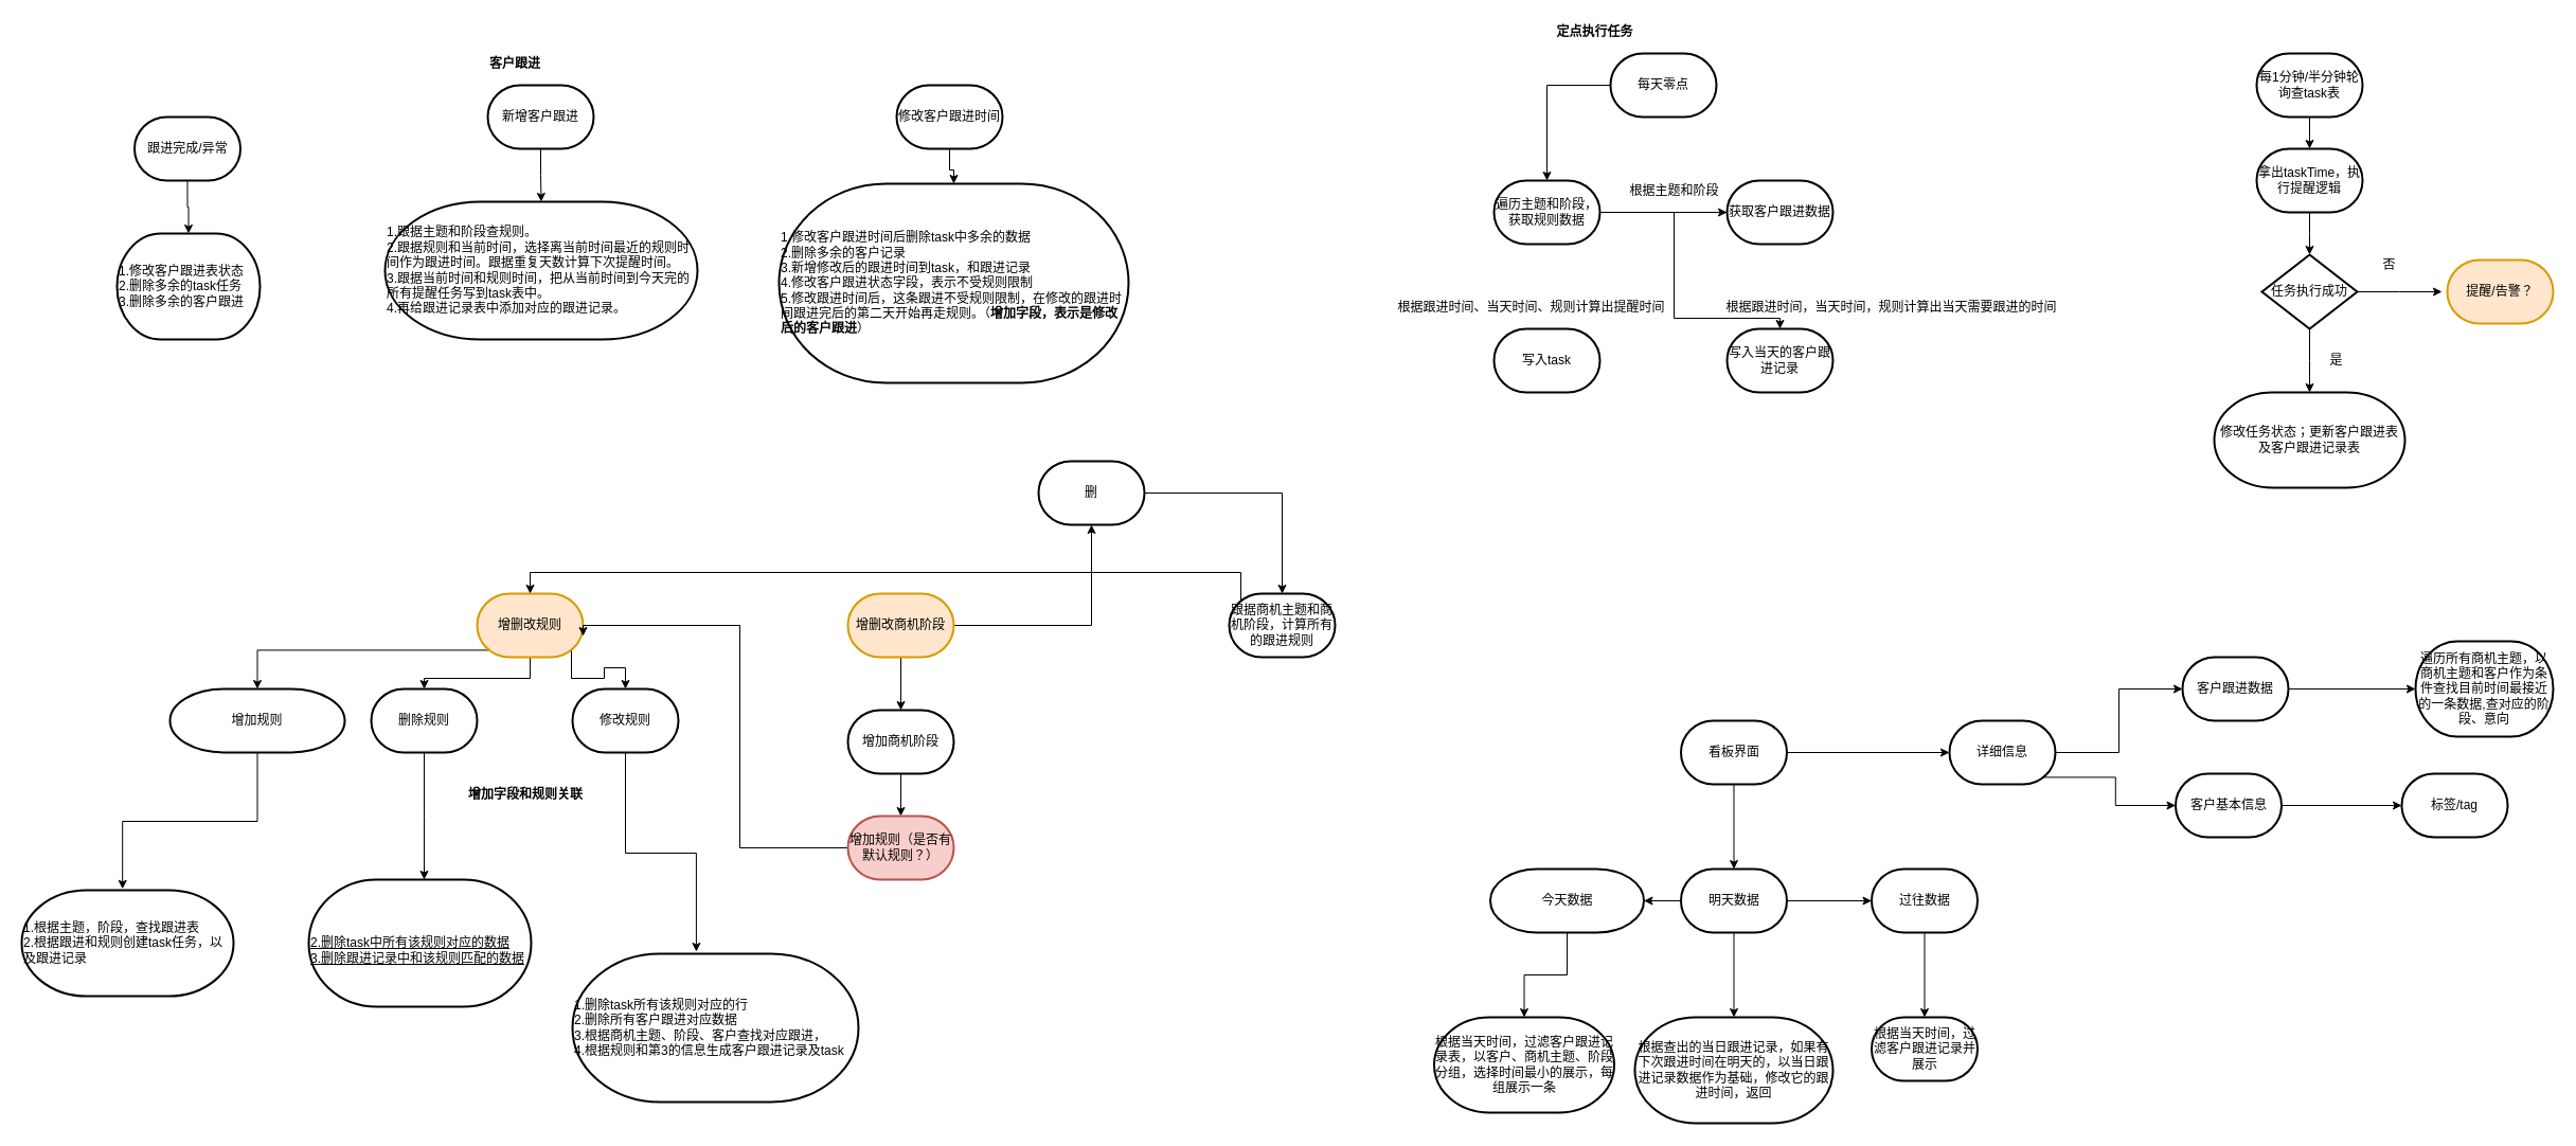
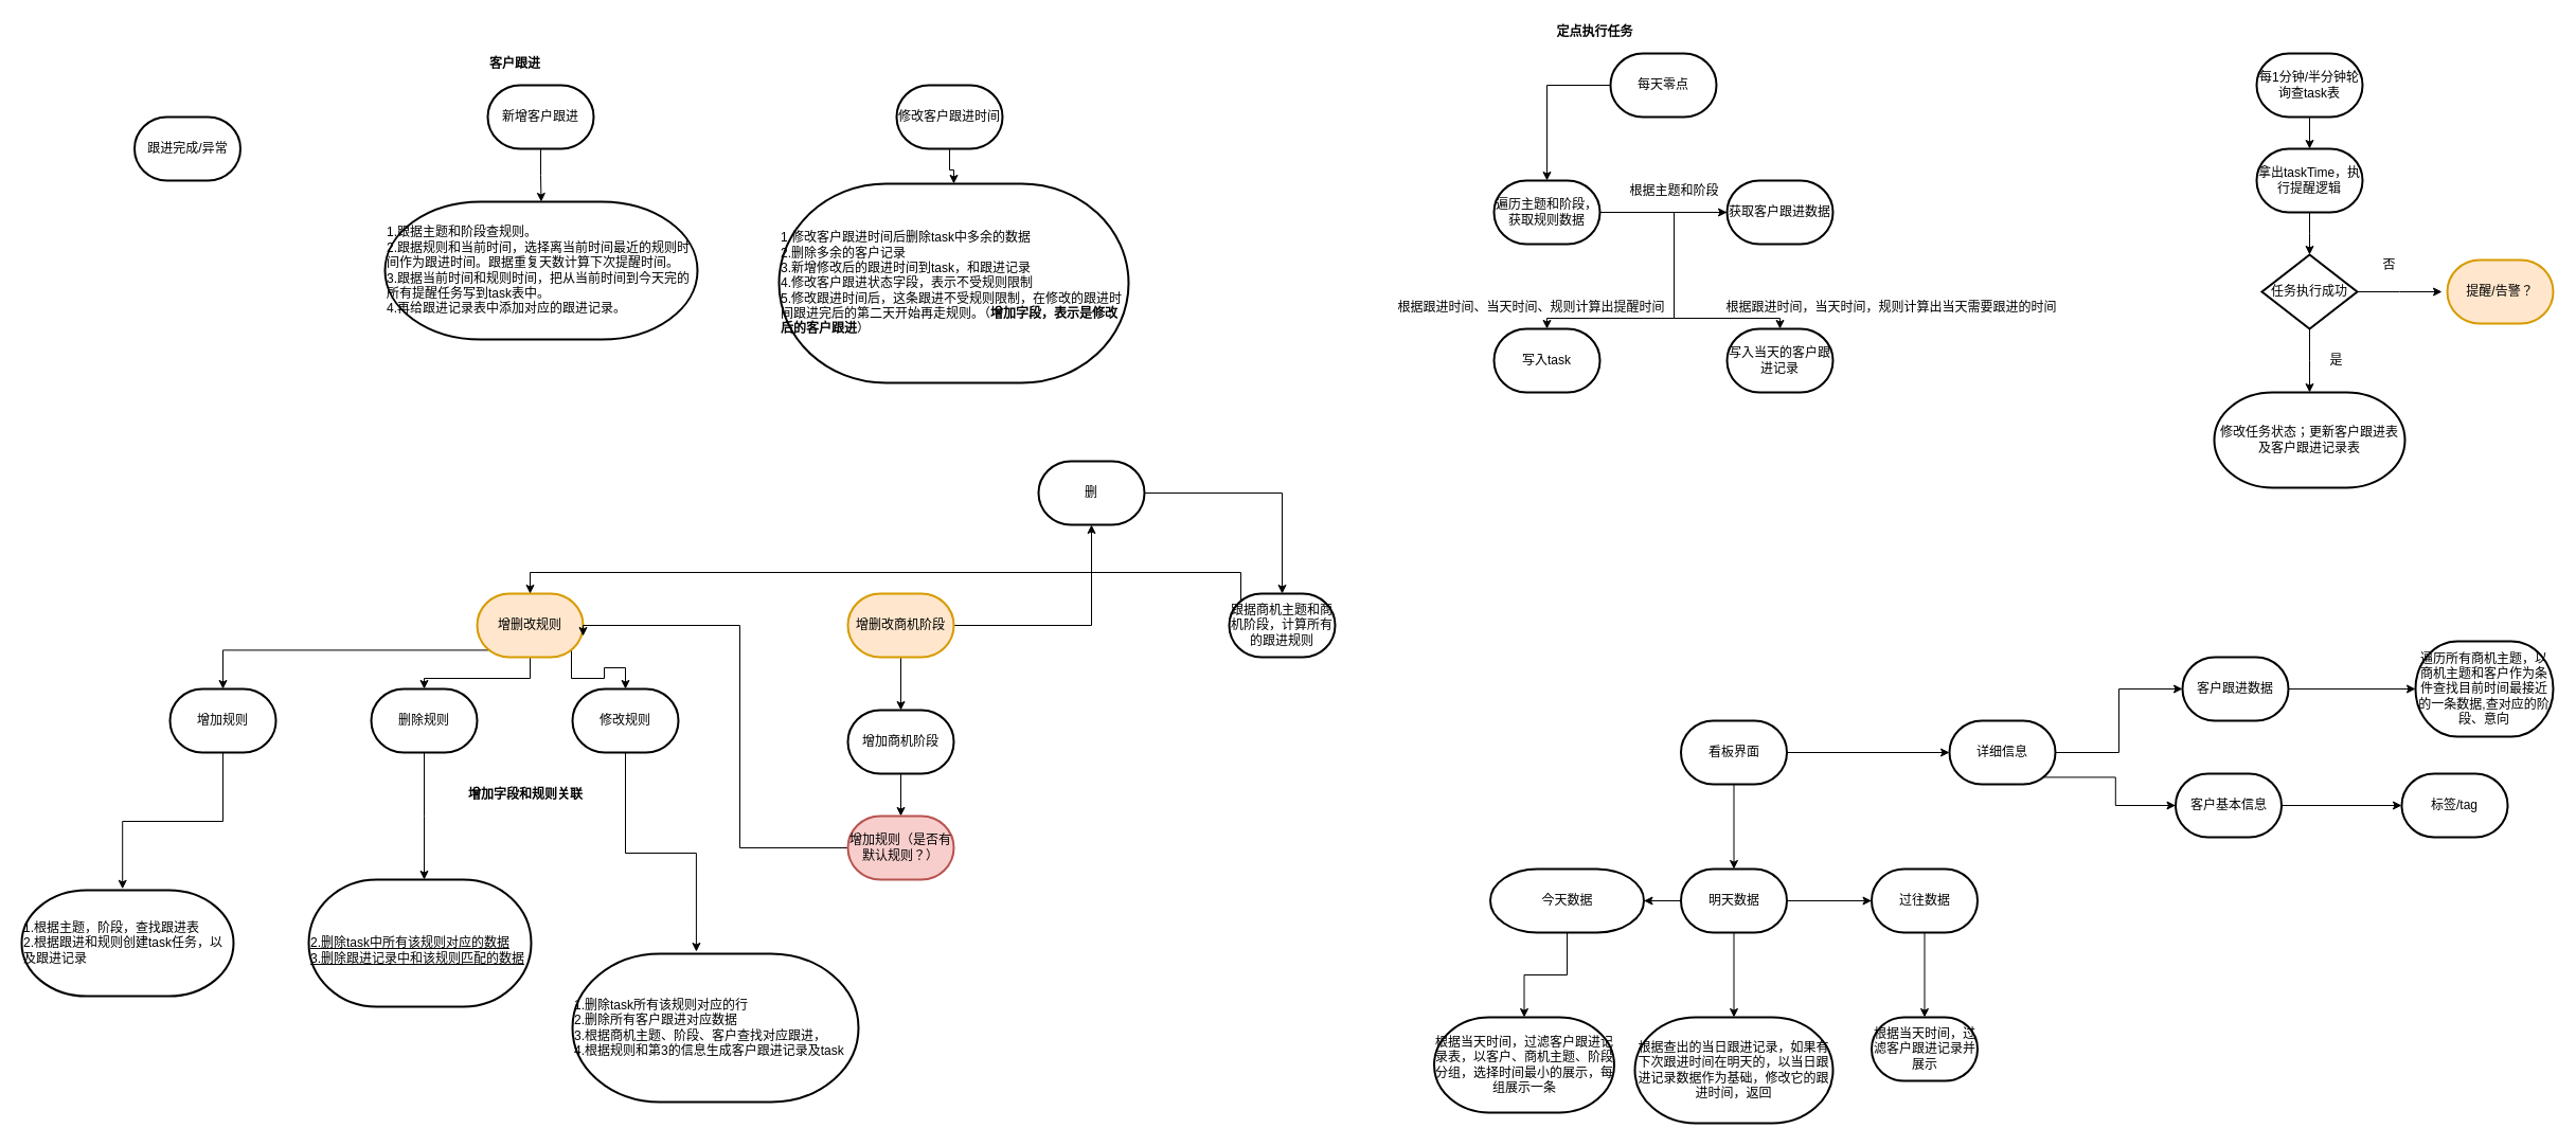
- <mxCell id="82" value="" style="edgeStyle=orthogonalEdgeStyle;rounded=0;orthogonalLoop=1;jettySize=auto;html=1;" edge="1" parent="1" source="83" target="84"><mxGeometry relative="1" as="geometry" /></mxCell>
- <mxCell id="84" value="1.修改客户跟进表状态&lt;br&gt;2.删除多余的task任务&lt;br&gt;3.删除多余的客户跟进" style="strokeWidth=2;html=1;shape=mxgraph.flowchart.terminator;whiteSpace=wrap;rounded=1;align=left;" vertex="1" parent="1"><mxGeometry x="110" y="220" width="135" height="100" as="geometry" /></mxCell>
+ <mxCell id="5" value="" style="edgeStyle=orthogonalEdgeStyle;rounded=0;orthogonalLoop=1;jettySize=auto;html=1;" edge="1" parent="1" source="6" target="10"><mxGeometry relative="1" as="geometry"><Array as="points"><mxPoint x="1580" y="200" /><mxPoint x="1580" y="300" /><mxPoint x="1460" y="300" /></Array></mxGeometry></mxCell>
- <mxCell id="73" value="增加规则" style="strokeWidth=2;html=1;shape=mxgraph.flowchart.terminator;whiteSpace=wrap;rounded=1;" vertex="1" parent="1"><mxGeometry x="160" y="650" width="165" height="60" as="geometry" /></mxCell>
+ <mxCell id="73" value="增加规则" style="strokeWidth=2;html=1;shape=mxgraph.flowchart.terminator;whiteSpace=wrap;rounded=1;" vertex="1" parent="1"><mxGeometry x="160" y="650" width="100" height="60" as="geometry" /></mxCell>
